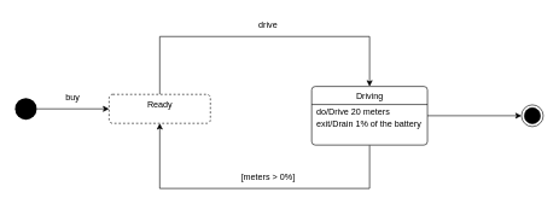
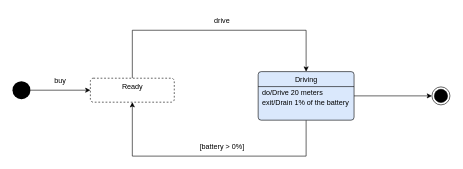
- <mxCell id="7" value="Driving" style="html=1;align=center;verticalAlign=top;rounded=1;absoluteArcSize=1;arcSize=10;dashed=0;" vertex="1" parent="6"><mxGeometry width="160" height="81" as="geometry" /></mxCell>
+ <mxCell id="7" value="Driving" style="html=1;align=center;verticalAlign=top;rounded=1;absoluteArcSize=1;arcSize=10;dashed=0;fillColor=#dae8fc;" vertex="1" parent="6"><mxGeometry width="160" height="81" as="geometry" /></mxCell>
- <mxCell id="5" value="[meters &amp;gt; 0%]" style="text;html=1;strokeColor=none;fillColor=none;align=center;verticalAlign=middle;whiteSpace=wrap;rounded=0;" vertex="1" parent="1"><mxGeometry x="300" y="230" width="140" height="30" as="geometry" /></mxCell>
+ <mxCell id="5" value="[battery &amp;gt; 0%]" style="text;html=1;strokeColor=none;fillColor=none;align=center;verticalAlign=middle;whiteSpace=wrap;rounded=0;" vertex="1" parent="1"><mxGeometry x="300" y="230" width="140" height="30" as="geometry" /></mxCell>
